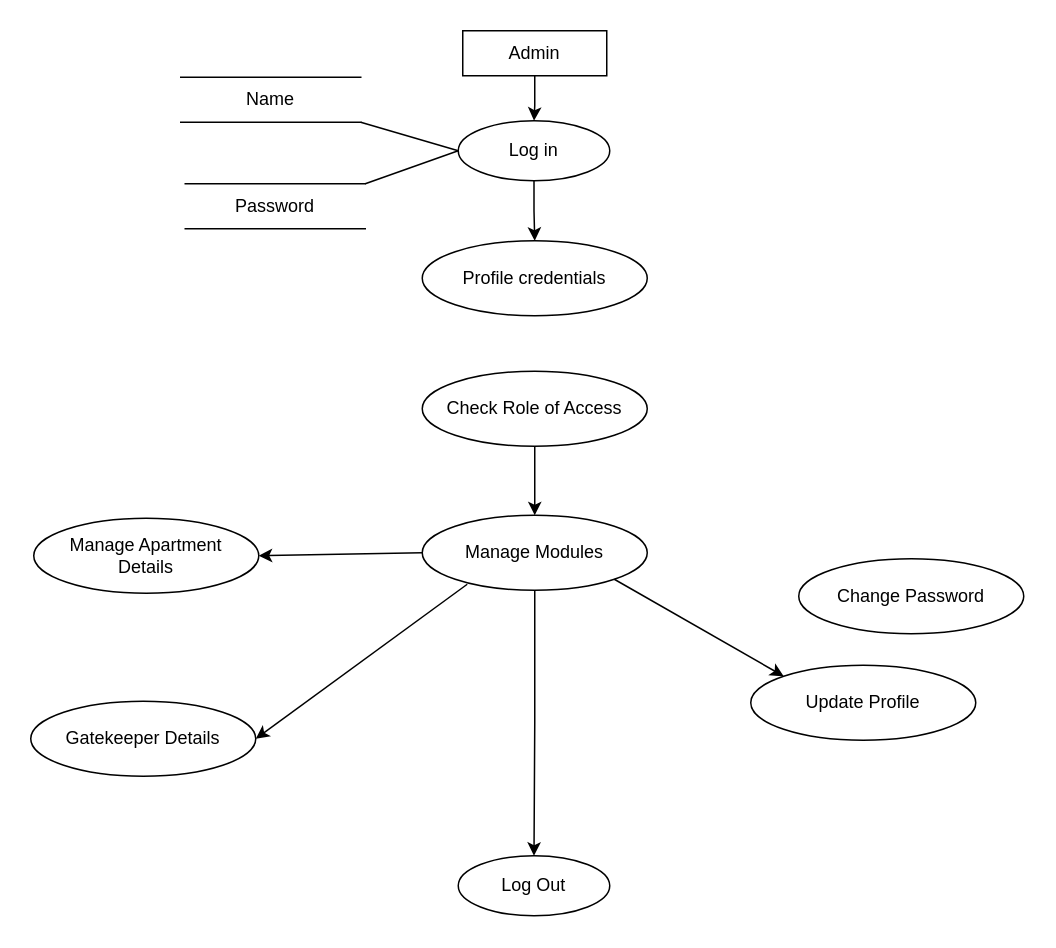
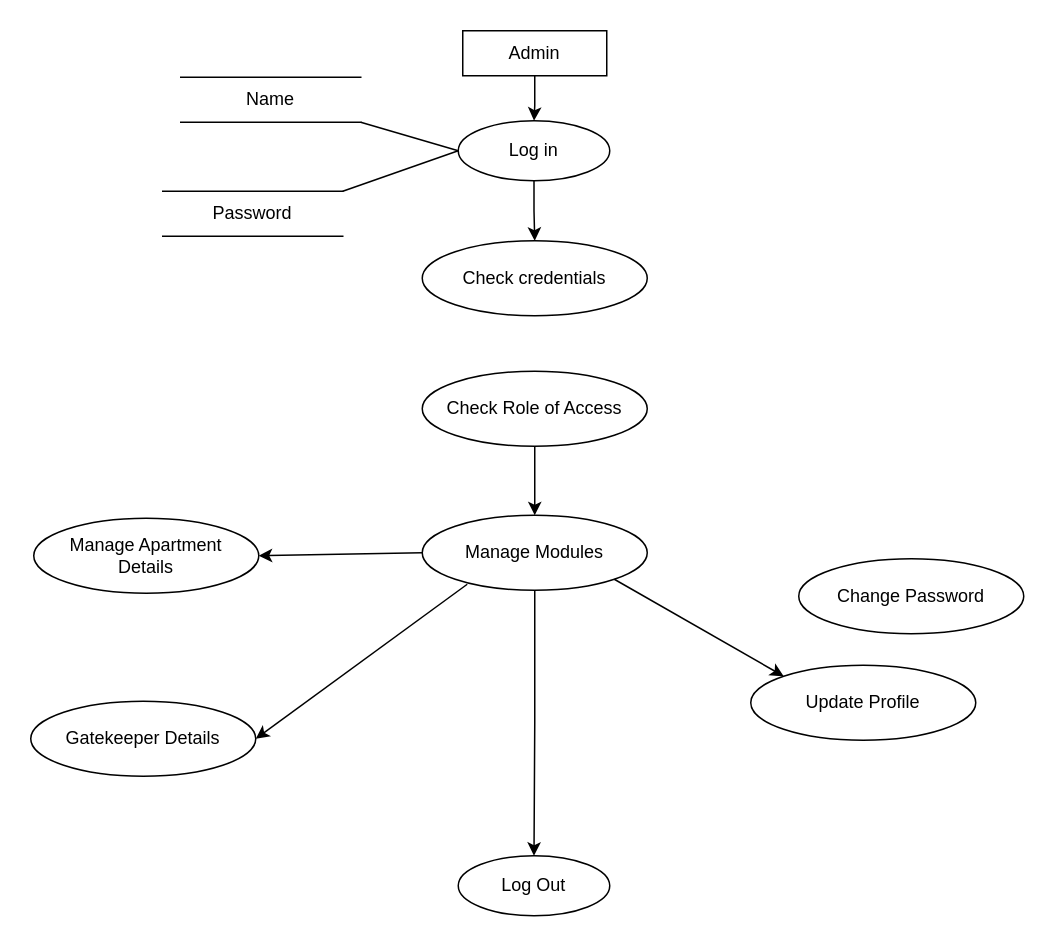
- <mxCell id="5" value="Password" style="shape=partialRectangle;whiteSpace=wrap;html=1;left=0;right=0;fillColor=none;" vertex="1" parent="1"><mxGeometry x="123" y="122" width="120" height="30" as="geometry" /></mxCell>
+ <mxCell id="5" value="Password" style="shape=partialRectangle;whiteSpace=wrap;html=1;left=0;right=0;fillColor=none;" vertex="1" parent="1"><mxGeometry x="108" y="127" width="120" height="30" as="geometry" /></mxCell>
- <mxCell id="12" value="Profile&amp;nbsp;credentials" style="ellipse;whiteSpace=wrap;html=1;" vertex="1" parent="1"><mxGeometry x="281" y="160" width="150" height="50" as="geometry" /></mxCell>
+ <mxCell id="12" value="Check&amp;nbsp;credentials" style="ellipse;whiteSpace=wrap;html=1;" vertex="1" parent="1"><mxGeometry x="281" y="160" width="150" height="50" as="geometry" /></mxCell>
